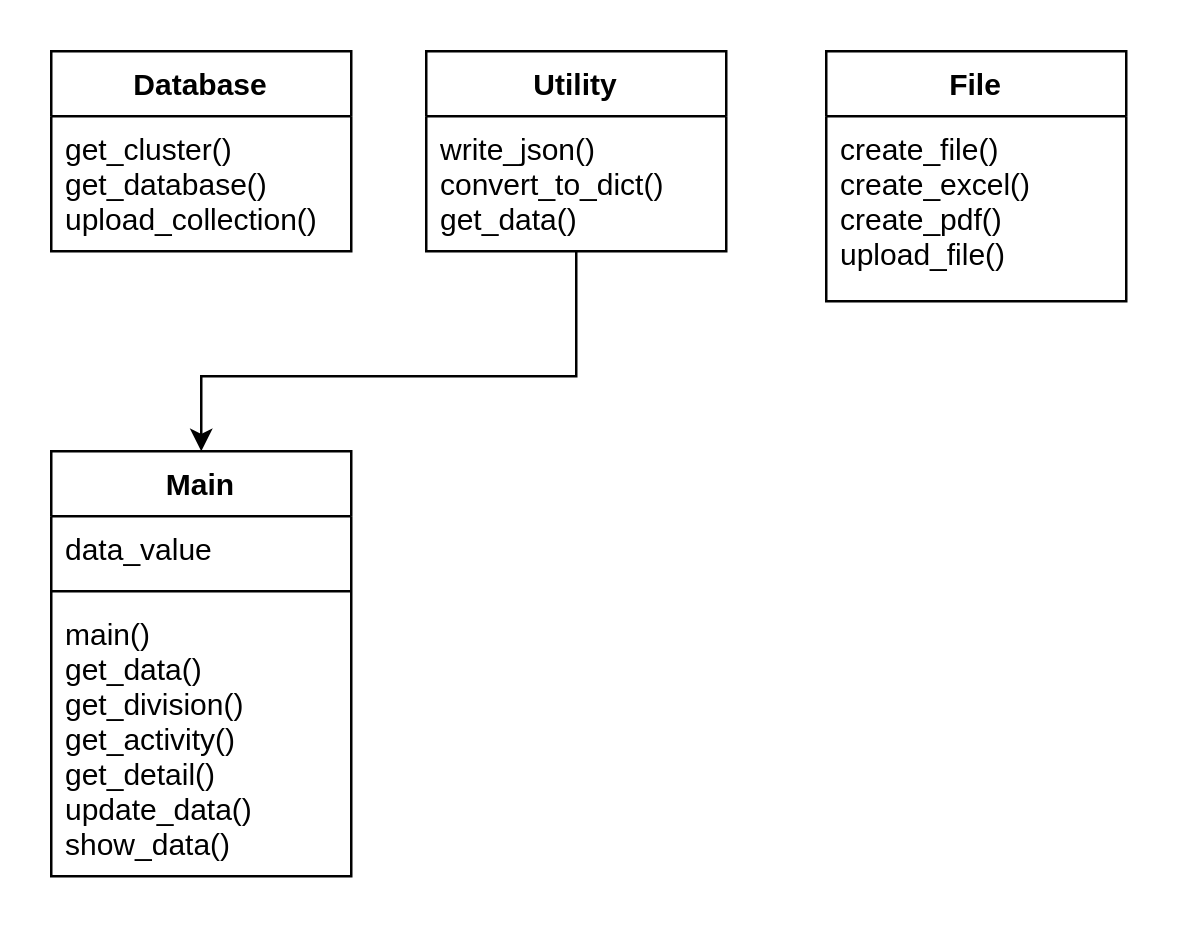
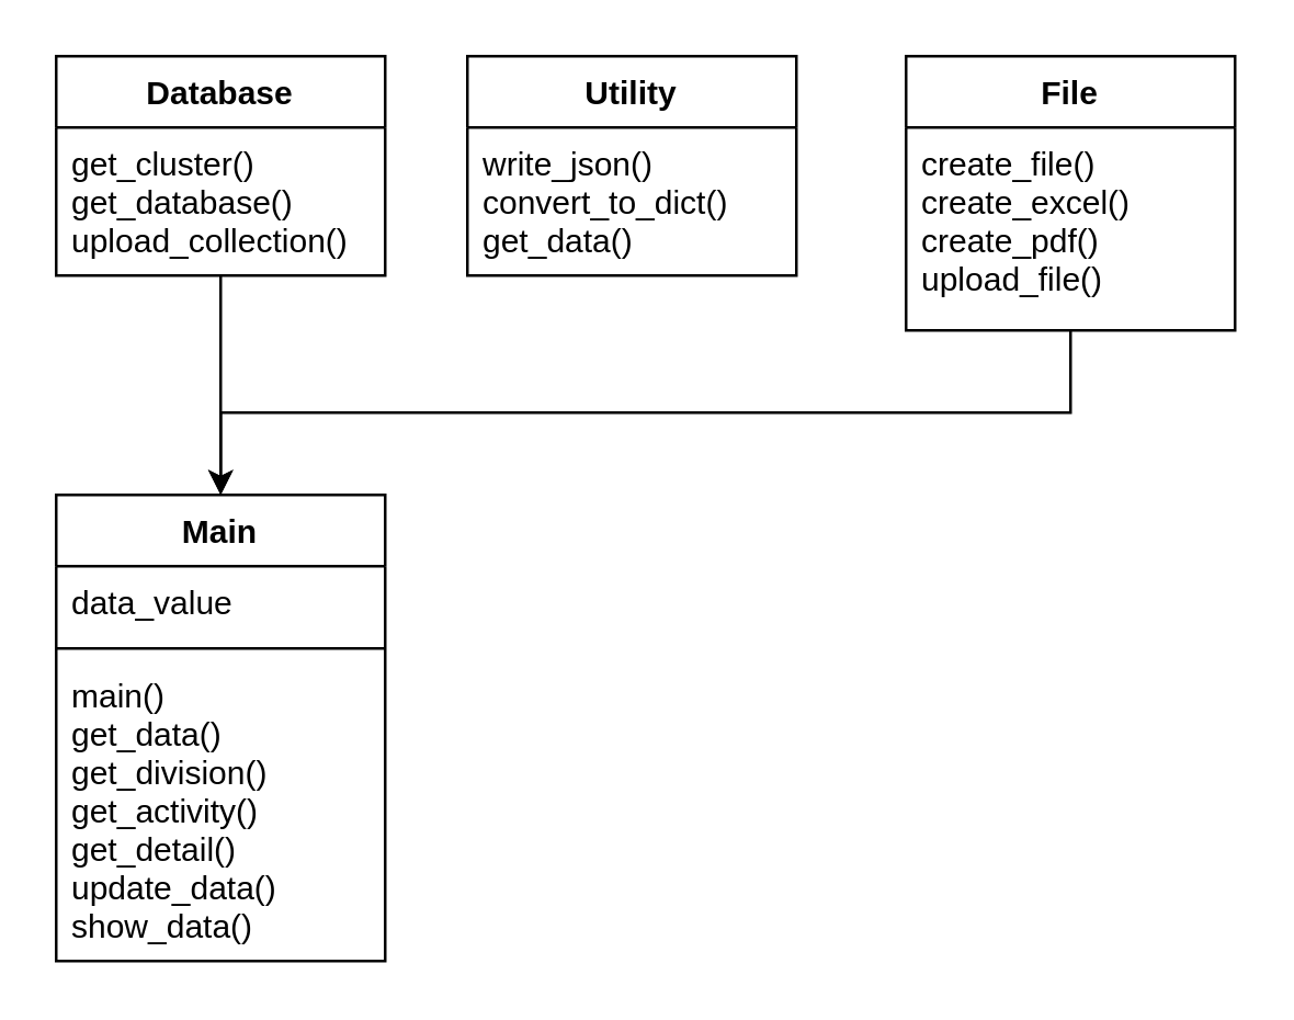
+ <mxCell id="2" style="edgeStyle=orthogonalEdgeStyle;rounded=0;orthogonalLoop=1;jettySize=auto;html=1;entryX=0.5;entryY=0;entryDx=0;entryDy=0;" parent="1" source="3" target="8" edge="1"><mxGeometry relative="1" as="geometry" /></mxCell>
- <mxCell id="5" style="edgeStyle=orthogonalEdgeStyle;rounded=0;orthogonalLoop=1;jettySize=auto;html=1;entryX=0.5;entryY=0;entryDx=0;entryDy=0;" parent="1" source="6" target="8" edge="1"><mxGeometry relative="1" as="geometry"><Array as="points"><mxPoint x="230" y="150" /><mxPoint x="80" y="150" /></Array></mxGeometry></mxCell>
+ <mxCell id="12" style="edgeStyle=orthogonalEdgeStyle;rounded=0;orthogonalLoop=1;jettySize=auto;html=1;entryX=0.5;entryY=0;entryDx=0;entryDy=0;" edge="1" parent="1" source="13" target="8"><mxGeometry relative="1" as="geometry"><Array as="points"><mxPoint x="390" y="150" /><mxPoint x="80" y="150" /></Array></mxGeometry></mxCell>
